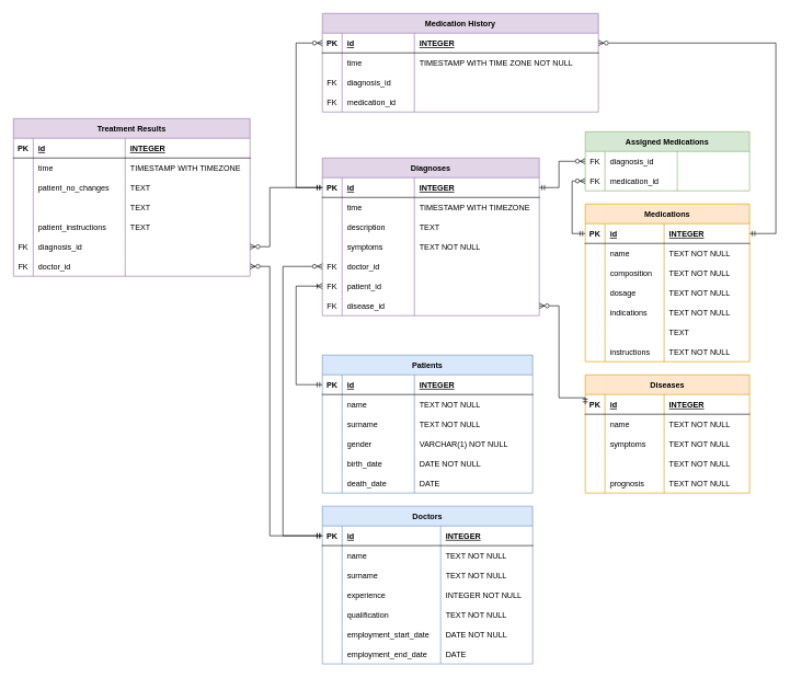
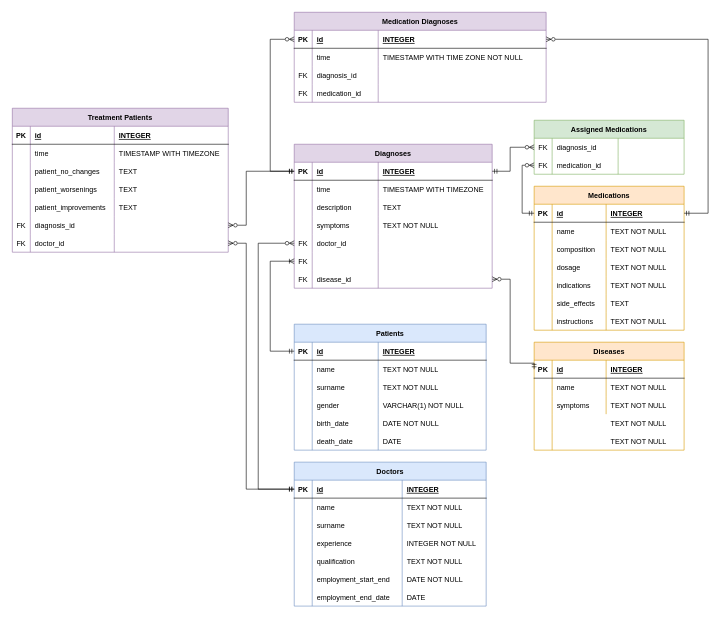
- <mxCell id="165" value="Medication History" style="shape=table;startSize=30;container=1;collapsible=1;childLayout=tableLayout;fixedRows=1;rowLines=0;fontStyle=1;align=center;resizeLast=1;fillColor=#e1d5e7;strokeColor=#9673a6;" parent="1" vertex="1"><mxGeometry x="490" y="20" width="420.0" height="150" as="geometry" /></mxCell>
+ <mxCell id="165" value="Medication Diagnoses" style="shape=table;startSize=30;container=1;collapsible=1;childLayout=tableLayout;fixedRows=1;rowLines=0;fontStyle=1;align=center;resizeLast=1;fillColor=#e1d5e7;strokeColor=#9673a6;" parent="1" vertex="1"><mxGeometry x="490" y="20" width="420.0" height="150" as="geometry" /></mxCell>
- <mxCell id="105" value="Treatment Results" style="shape=table;startSize=30;container=1;collapsible=1;childLayout=tableLayout;fixedRows=1;rowLines=0;fontStyle=1;align=center;resizeLast=1;fillColor=#e1d5e7;strokeColor=#9673a6;" parent="1" vertex="1"><mxGeometry x="20" y="180" width="360.0" height="240" as="geometry" /></mxCell>
+ <mxCell id="105" value="Treatment Patients" style="shape=table;startSize=30;container=1;collapsible=1;childLayout=tableLayout;fixedRows=1;rowLines=0;fontStyle=1;align=center;resizeLast=1;fillColor=#e1d5e7;strokeColor=#9673a6;" parent="1" vertex="1"><mxGeometry x="20" y="180" width="360.0" height="240" as="geometry" /></mxCell>
+ <mxCell id="120" value="patient_worsenings" style="shape=partialRectangle;overflow=hidden;connectable=0;fillColor=none;top=0;left=0;bottom=0;right=0;align=left;spacingLeft=6;" parent="118" vertex="1"><mxGeometry x="30.0" width="140" height="30" as="geometry"><mxRectangle width="140" height="30" as="alternateBounds" /></mxGeometry></mxCell>
- <mxCell id="124" value="patient_instructions" style="shape=partialRectangle;overflow=hidden;connectable=0;fillColor=none;top=0;left=0;bottom=0;right=0;align=left;spacingLeft=6;" parent="122" vertex="1"><mxGeometry x="30.0" width="140" height="30" as="geometry"><mxRectangle width="140" height="30" as="alternateBounds" /></mxGeometry></mxCell>
+ <mxCell id="124" value="patient_improvements" style="shape=partialRectangle;overflow=hidden;connectable=0;fillColor=none;top=0;left=0;bottom=0;right=0;align=left;spacingLeft=6;" parent="122" vertex="1"><mxGeometry x="30.0" width="140" height="30" as="geometry"><mxRectangle width="140" height="30" as="alternateBounds" /></mxGeometry></mxCell>
- <mxCell id="157" value="patient_id" style="shape=partialRectangle;overflow=hidden;connectable=0;fillColor=none;top=0;left=0;bottom=0;right=0;align=left;spacingLeft=6;" parent="155" vertex="1"><mxGeometry x="30.0" width="110" height="30" as="geometry"><mxRectangle width="110" height="30" as="alternateBounds" /></mxGeometry></mxCell>
+ <mxCell id="99" value="side_effects" style="shape=partialRectangle;overflow=hidden;connectable=0;fillColor=none;top=0;left=0;bottom=0;right=0;align=left;spacingLeft=6;" parent="97" vertex="1"><mxGeometry x="30.0" width="90.0" height="30" as="geometry"><mxRectangle width="90.0" height="30" as="alternateBounds" /></mxGeometry></mxCell>
- <mxCell id="45" value="prognosis" style="shape=partialRectangle;overflow=hidden;connectable=0;fillColor=none;top=0;left=0;bottom=0;right=0;align=left;spacingLeft=6;" parent="43" vertex="1"><mxGeometry x="30.0" width="90.0" height="30" as="geometry"><mxRectangle width="90.0" height="30" as="alternateBounds" /></mxGeometry></mxCell>
- <mxCell id="70" value="employment_start_date" style="shape=partialRectangle;overflow=hidden;connectable=0;fillColor=none;top=0;left=0;bottom=0;right=0;align=left;spacingLeft=6;" parent="68" vertex="1"><mxGeometry x="30.0" width="150" height="30" as="geometry"><mxRectangle width="150" height="30" as="alternateBounds" /></mxGeometry></mxCell>
+ <mxCell id="70" value="employment_start_end" style="shape=partialRectangle;overflow=hidden;connectable=0;fillColor=none;top=0;left=0;bottom=0;right=0;align=left;spacingLeft=6;" parent="68" vertex="1"><mxGeometry x="30.0" width="150" height="30" as="geometry"><mxRectangle width="150" height="30" as="alternateBounds" /></mxGeometry></mxCell>
